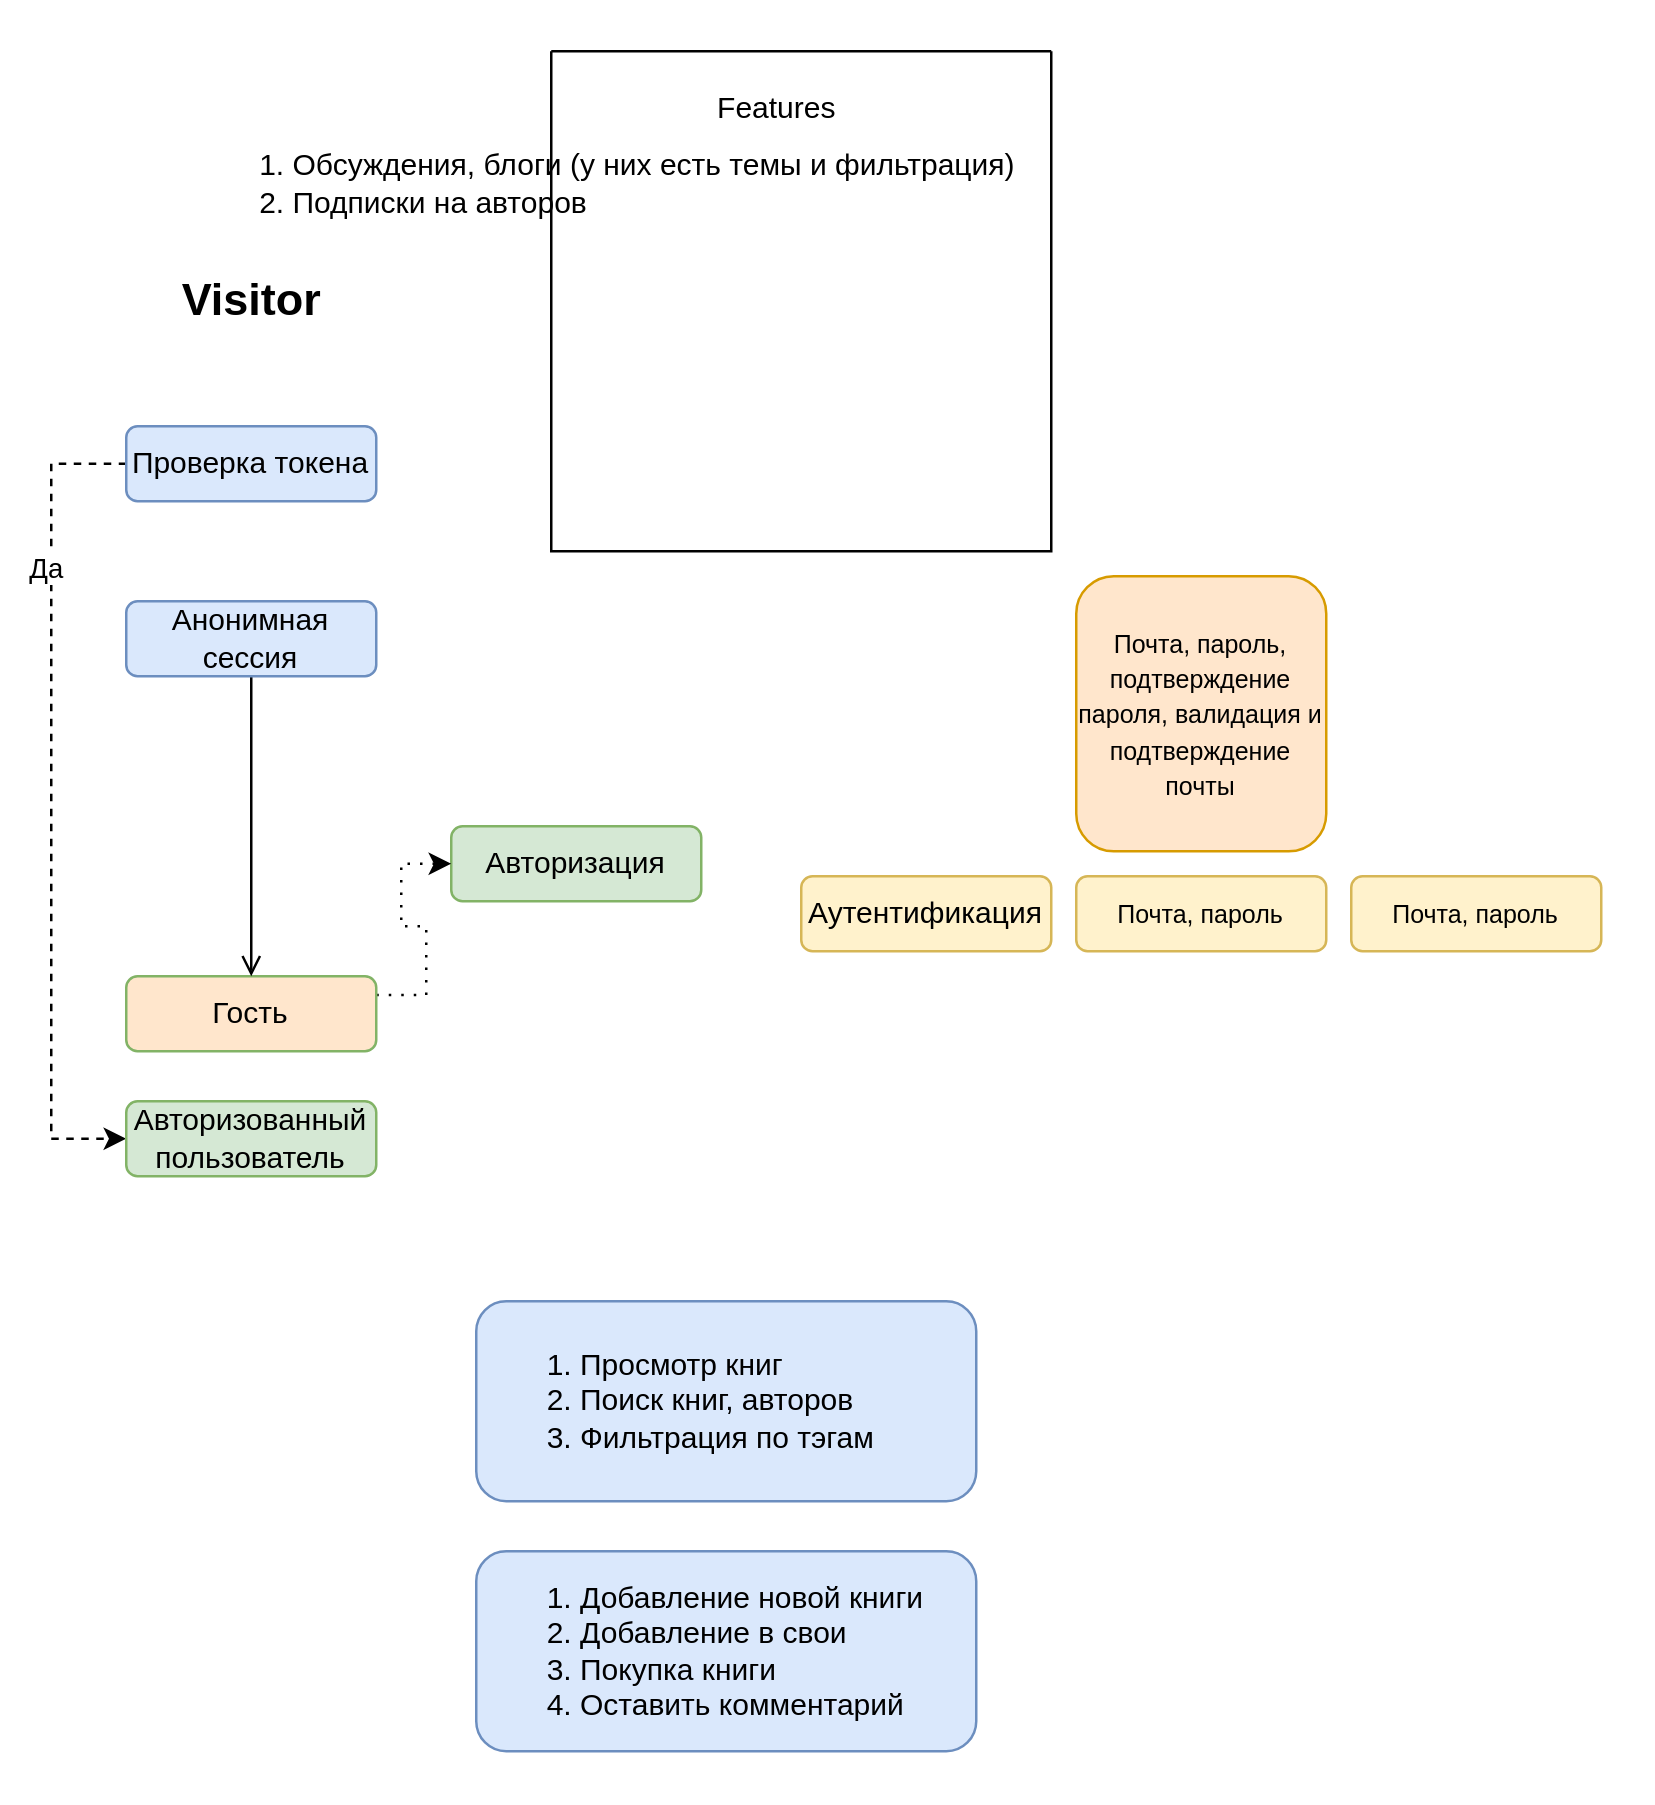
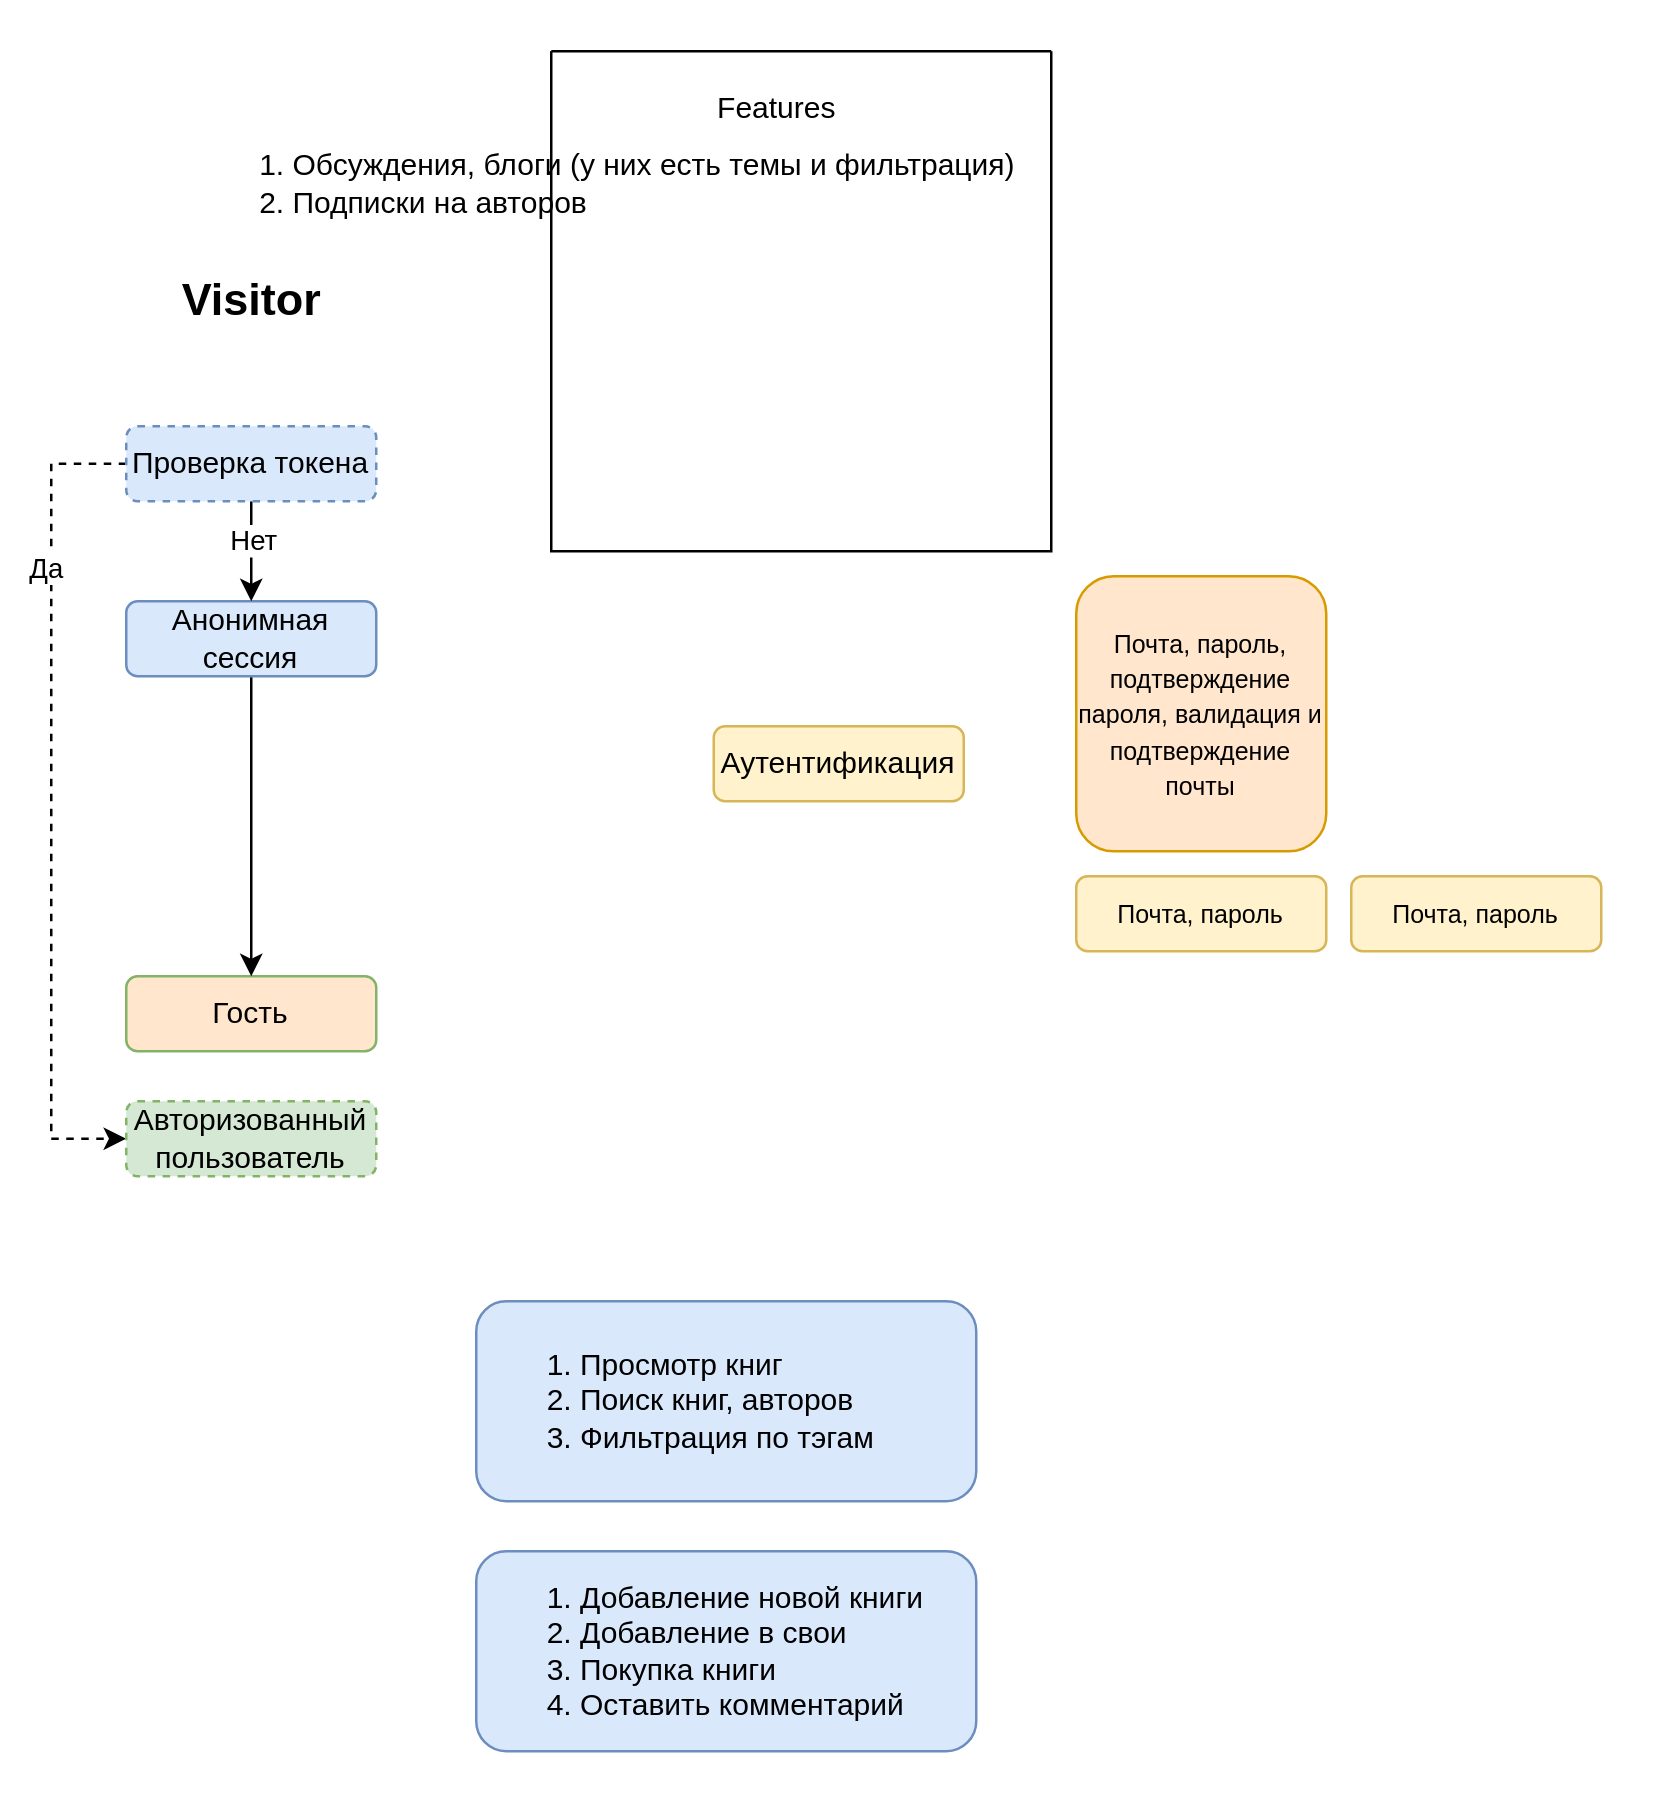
- <mxCell id="17" value="Проверка токена" style="rounded=1;whiteSpace=wrap;html=1;fillColor=#dae8fc;strokeColor=#6c8ebf;" parent="1" vertex="1"><mxGeometry x="50" y="170" width="100" height="30" as="geometry" /></mxCell>
+ <mxCell id="17" value="Проверка токена" style="rounded=1;whiteSpace=wrap;html=1;fillColor=#dae8fc;strokeColor=#6c8ebf;dashed=1;" parent="1" vertex="1"><mxGeometry x="50" y="170" width="100" height="30" as="geometry" /></mxCell>
+ <mxCell id="15" style="edgeStyle=orthogonalEdgeStyle;rounded=0;orthogonalLoop=1;jettySize=auto;html=1;exitX=0.5;exitY=1;exitDx=0;exitDy=0;entryX=0.5;entryY=0;entryDx=0;entryDy=0;" parent="1" source="17" target="12" edge="1"><mxGeometry relative="1" as="geometry" /></mxCell>
+ <mxCell id="16" value="Нет" style="edgeLabel;html=1;align=center;verticalAlign=middle;resizable=0;points=[];" parent="15" vertex="1" connectable="0"><mxGeometry x="-0.239" relative="1" as="geometry"><mxPoint as="offset" /></mxGeometry></mxCell>
- <mxCell id="3" value="Авторизация" style="rounded=1;whiteSpace=wrap;html=1;fillColor=#d5e8d4;strokeColor=#82b366;" parent="1" vertex="1"><mxGeometry x="180" y="330" width="100" height="30" as="geometry" /></mxCell>
- <mxCell id="4" value="Аутентификация" style="rounded=1;whiteSpace=wrap;html=1;fillColor=#fff2cc;strokeColor=#d6b656;" parent="1" vertex="1"><mxGeometry x="320" y="350" width="100" height="30" as="geometry" /></mxCell>
+ <mxCell id="4" value="Аутентификация" style="rounded=1;whiteSpace=wrap;html=1;fillColor=#fff2cc;strokeColor=#d6b656;" parent="1" vertex="1"><mxGeometry x="285" y="290" width="100" height="30" as="geometry" /></mxCell>
- <mxCell id="5" style="edgeStyle=orthogonalEdgeStyle;rounded=0;orthogonalLoop=1;jettySize=auto;html=1;exitX=1;exitY=0.25;exitDx=0;exitDy=0;entryX=0;entryY=0.5;entryDx=0;entryDy=0;dashed=1;dashPattern=1 4;" parent="1" source="6" target="3" edge="1"><mxGeometry relative="1" as="geometry" /></mxCell>
- <mxCell id="11" style="edgeStyle=orthogonalEdgeStyle;rounded=0;orthogonalLoop=1;jettySize=auto;html=1;exitX=0.5;exitY=1;exitDx=0;exitDy=0;entryX=0.5;entryY=0;entryDx=0;entryDy=0;endArrow=open;" parent="1" source="12" target="6" edge="1"><mxGeometry relative="1" as="geometry" /></mxCell>
+ <mxCell id="11" style="edgeStyle=orthogonalEdgeStyle;rounded=0;orthogonalLoop=1;jettySize=auto;html=1;exitX=0.5;exitY=1;exitDx=0;exitDy=0;entryX=0.5;entryY=0;entryDx=0;entryDy=0;" parent="1" source="12" target="6" edge="1"><mxGeometry relative="1" as="geometry" /></mxCell>
- <mxCell id="18" value="Авторизованный пользователь" style="rounded=1;whiteSpace=wrap;html=1;fillColor=#d5e8d4;strokeColor=#82b366;" parent="1" vertex="1"><mxGeometry x="50" y="440" width="100" height="30" as="geometry" /></mxCell>
+ <mxCell id="18" value="Авторизованный пользователь" style="rounded=1;whiteSpace=wrap;html=1;fillColor=#d5e8d4;strokeColor=#82b366;dashed=1;" parent="1" vertex="1"><mxGeometry x="50" y="440" width="100" height="30" as="geometry" /></mxCell>
